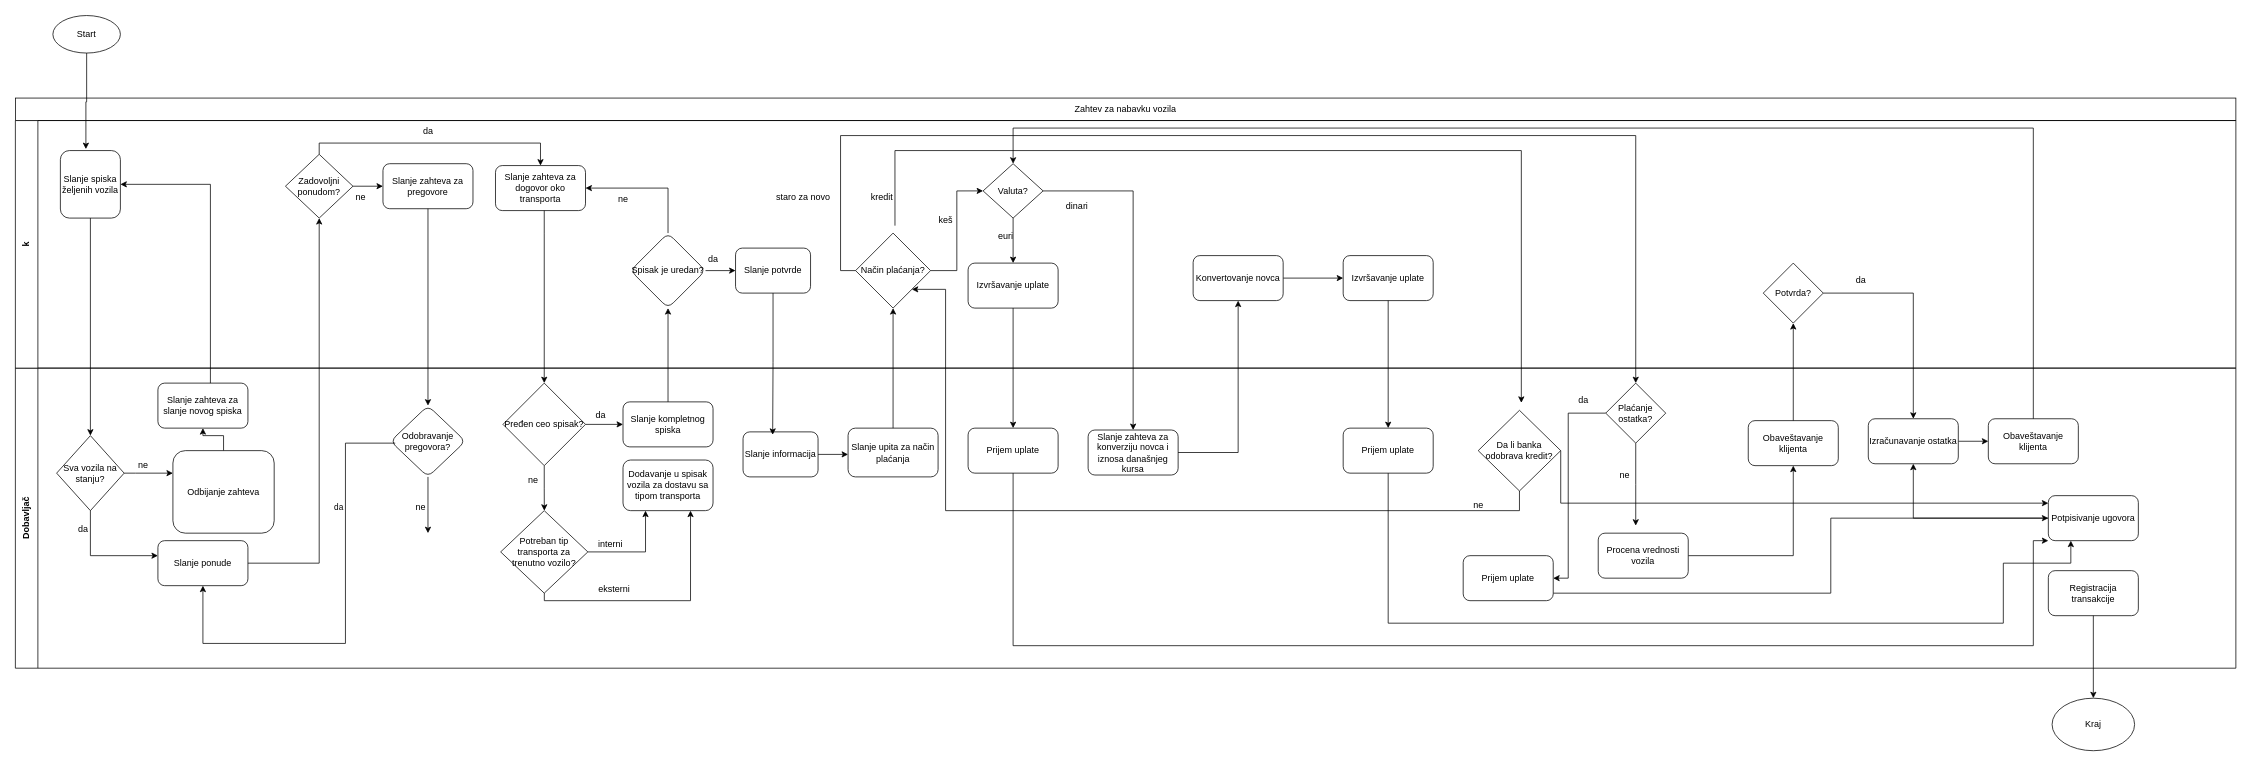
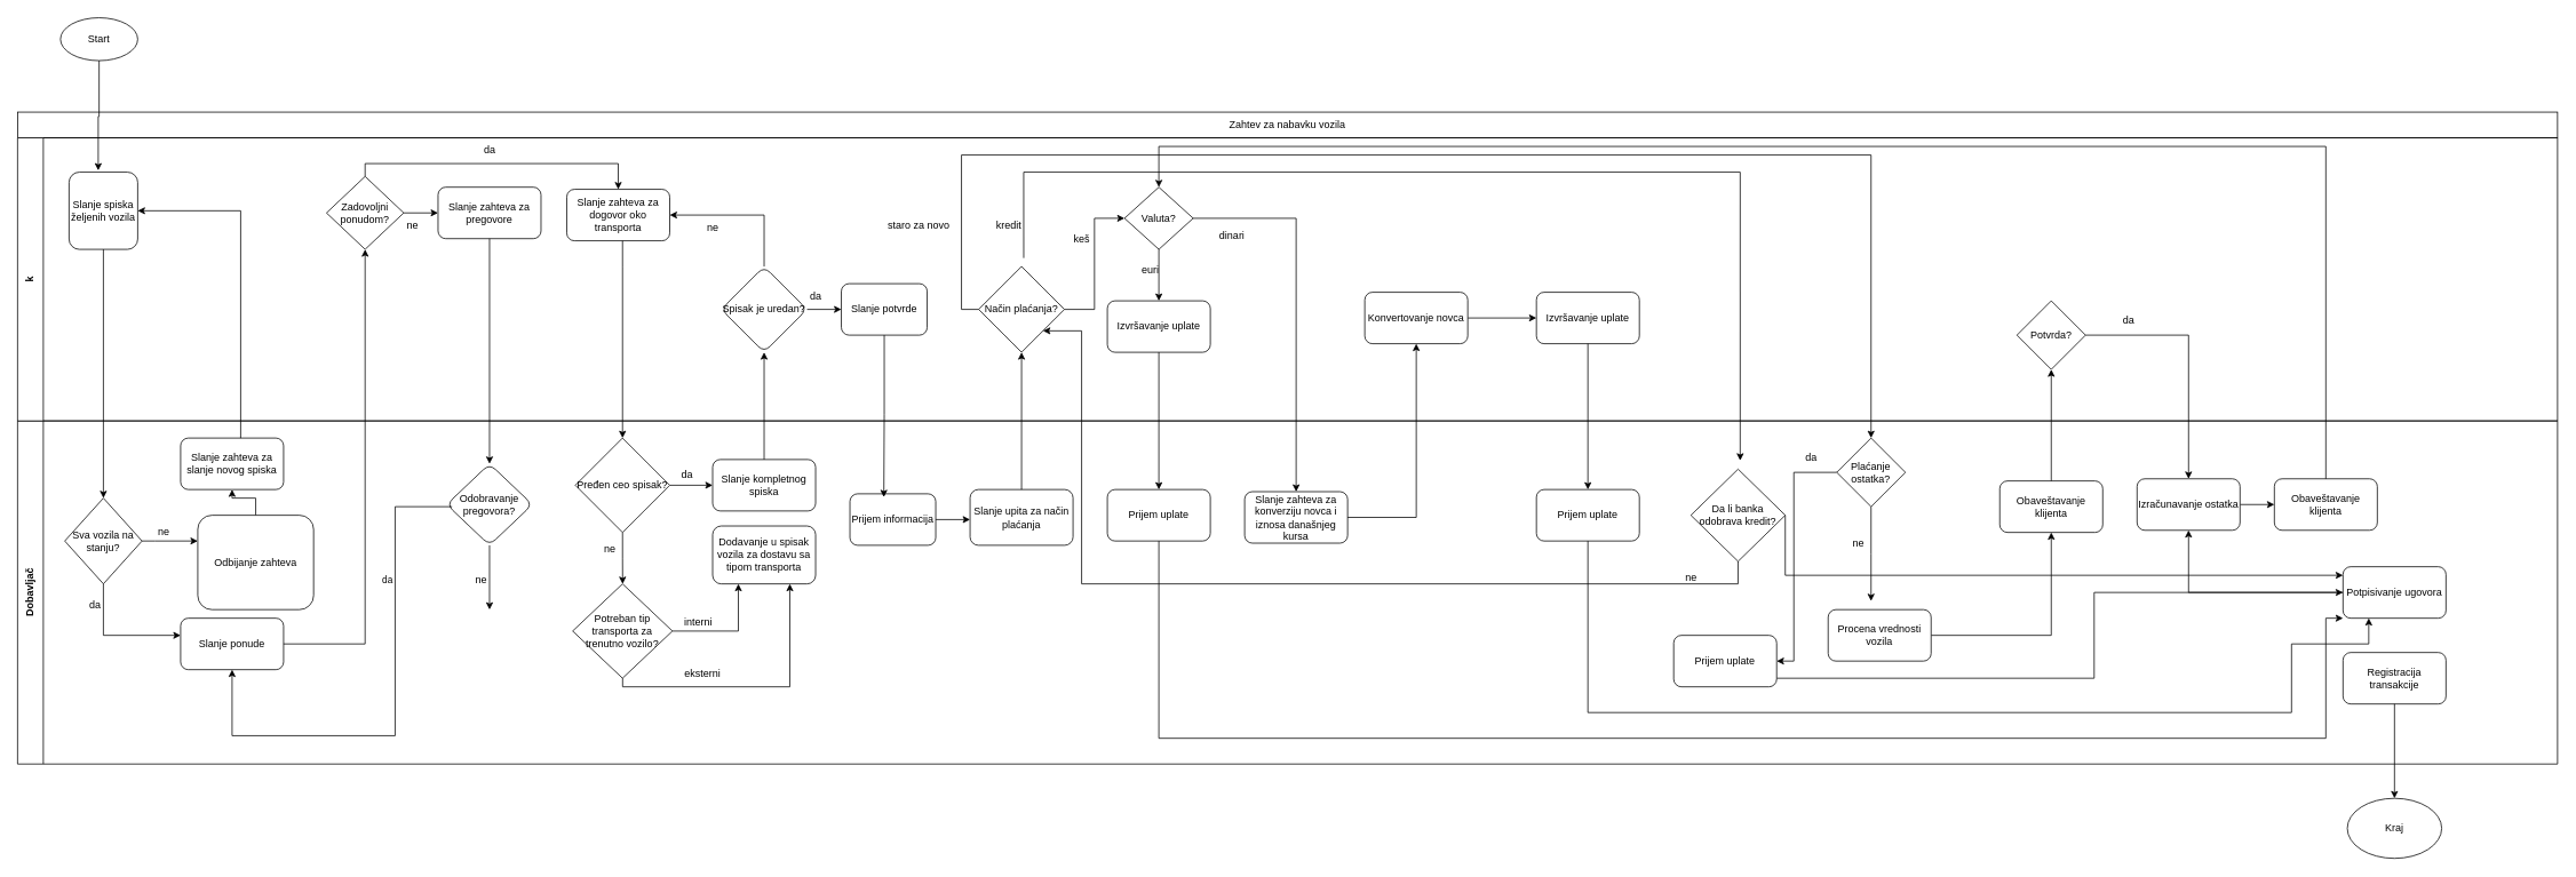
- <mxCell id="67" value="keš" style="text;html=1;align=center;verticalAlign=middle;resizable=0;points=[];autosize=1;strokeColor=none;fillColor=none;" vertex="1" parent="47"><mxGeometry x="1220" y="117.5" width="40" height="30" as="geometry" /></mxCell>
+ <mxCell id="67" value="keš" style="text;html=1;align=center;verticalAlign=middle;resizable=0;points=[];autosize=1;strokeColor=none;fillColor=none;" vertex="1" parent="47"><mxGeometry x="1220" y="102.5" width="40" height="30" as="geometry" /></mxCell>
- <mxCell id="23" value="Slanje informacija" style="rounded=1;whiteSpace=wrap;html=1;" vertex="1" parent="2"><mxGeometry x="970" y="85" width="100" height="60" as="geometry" /></mxCell>
+ <mxCell id="23" value="Prijem informacija" style="rounded=1;whiteSpace=wrap;html=1;" vertex="1" parent="2"><mxGeometry x="970" y="85" width="100" height="60" as="geometry" /></mxCell>
